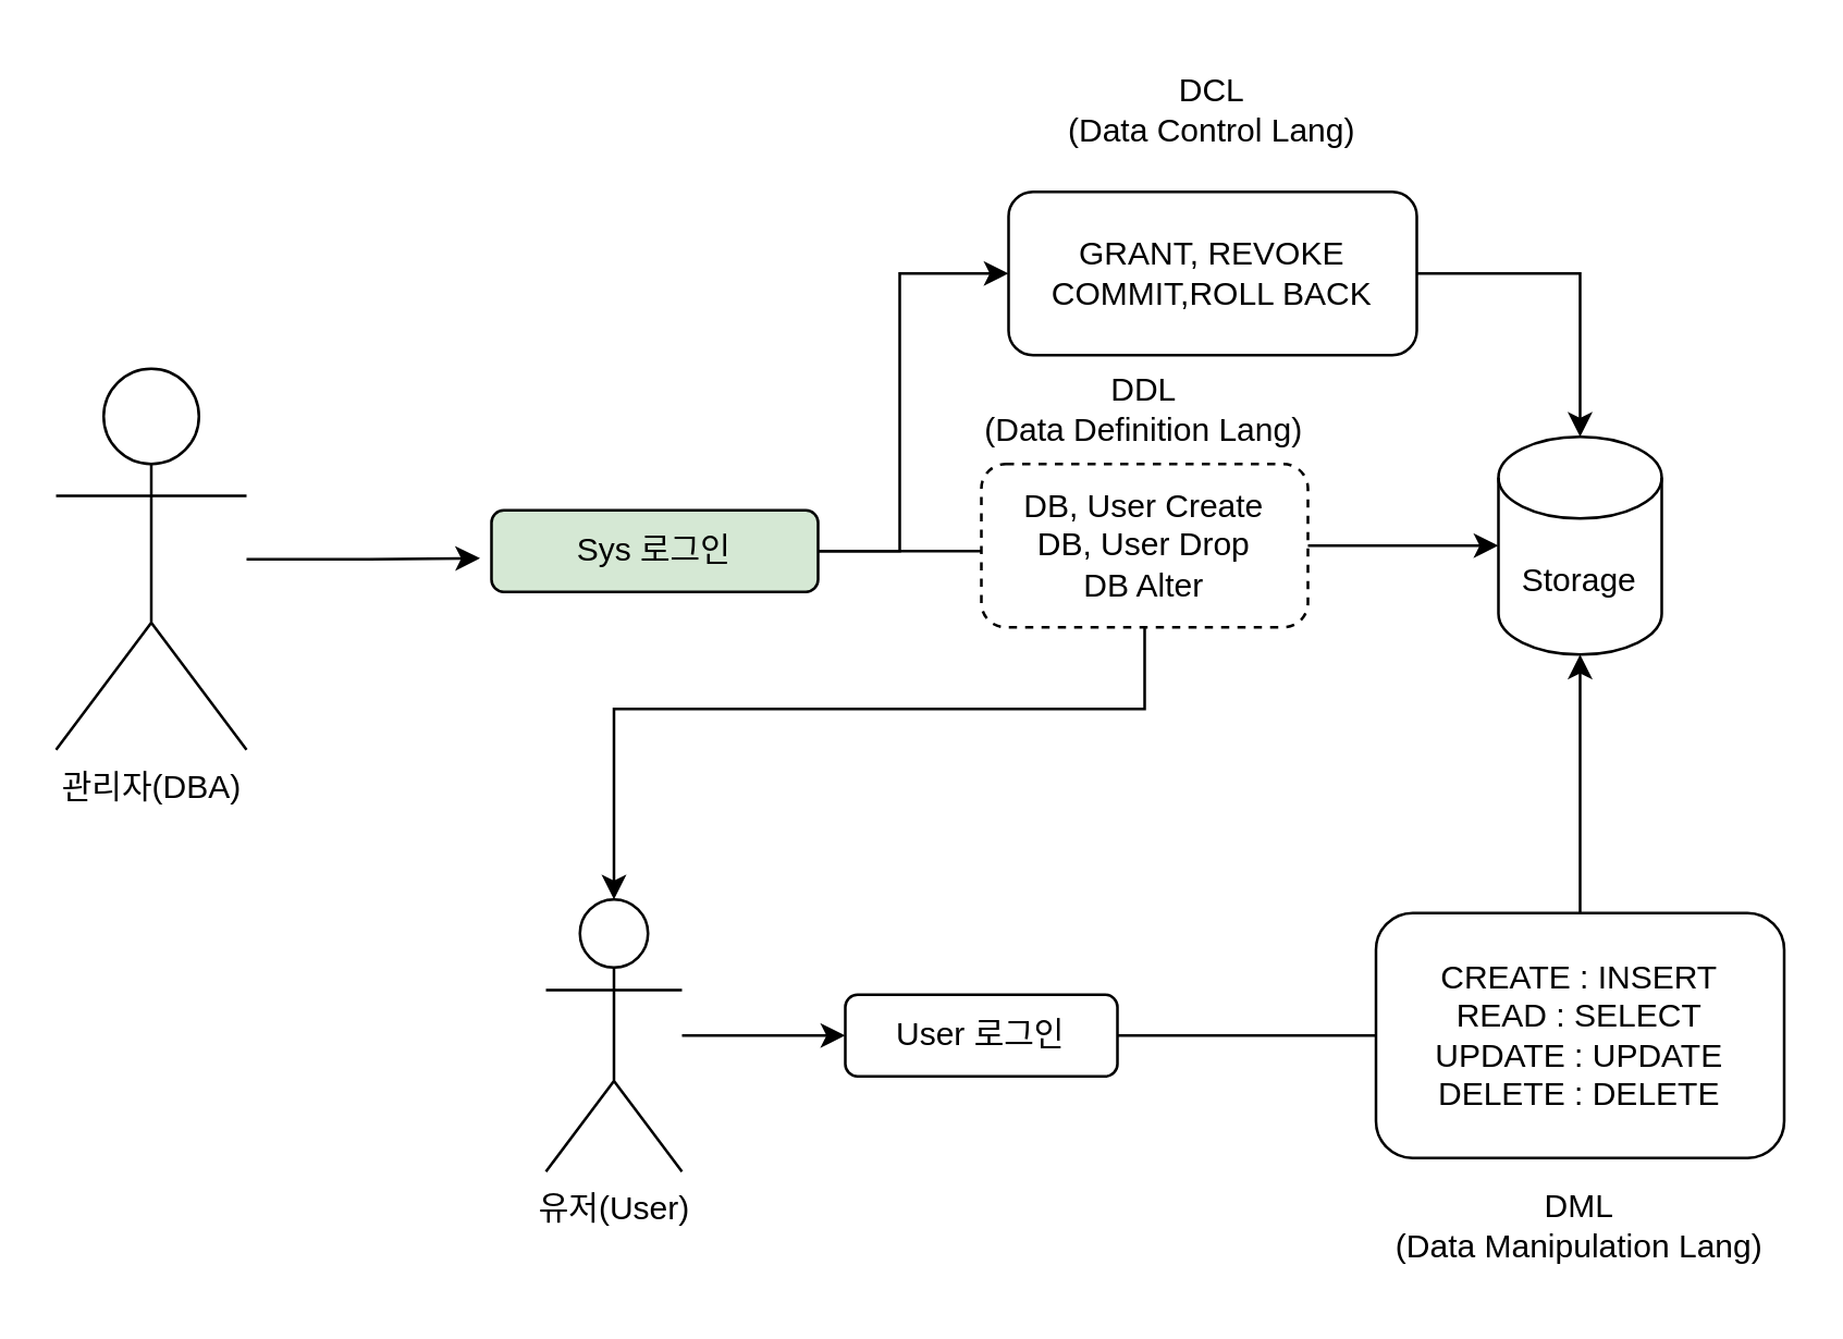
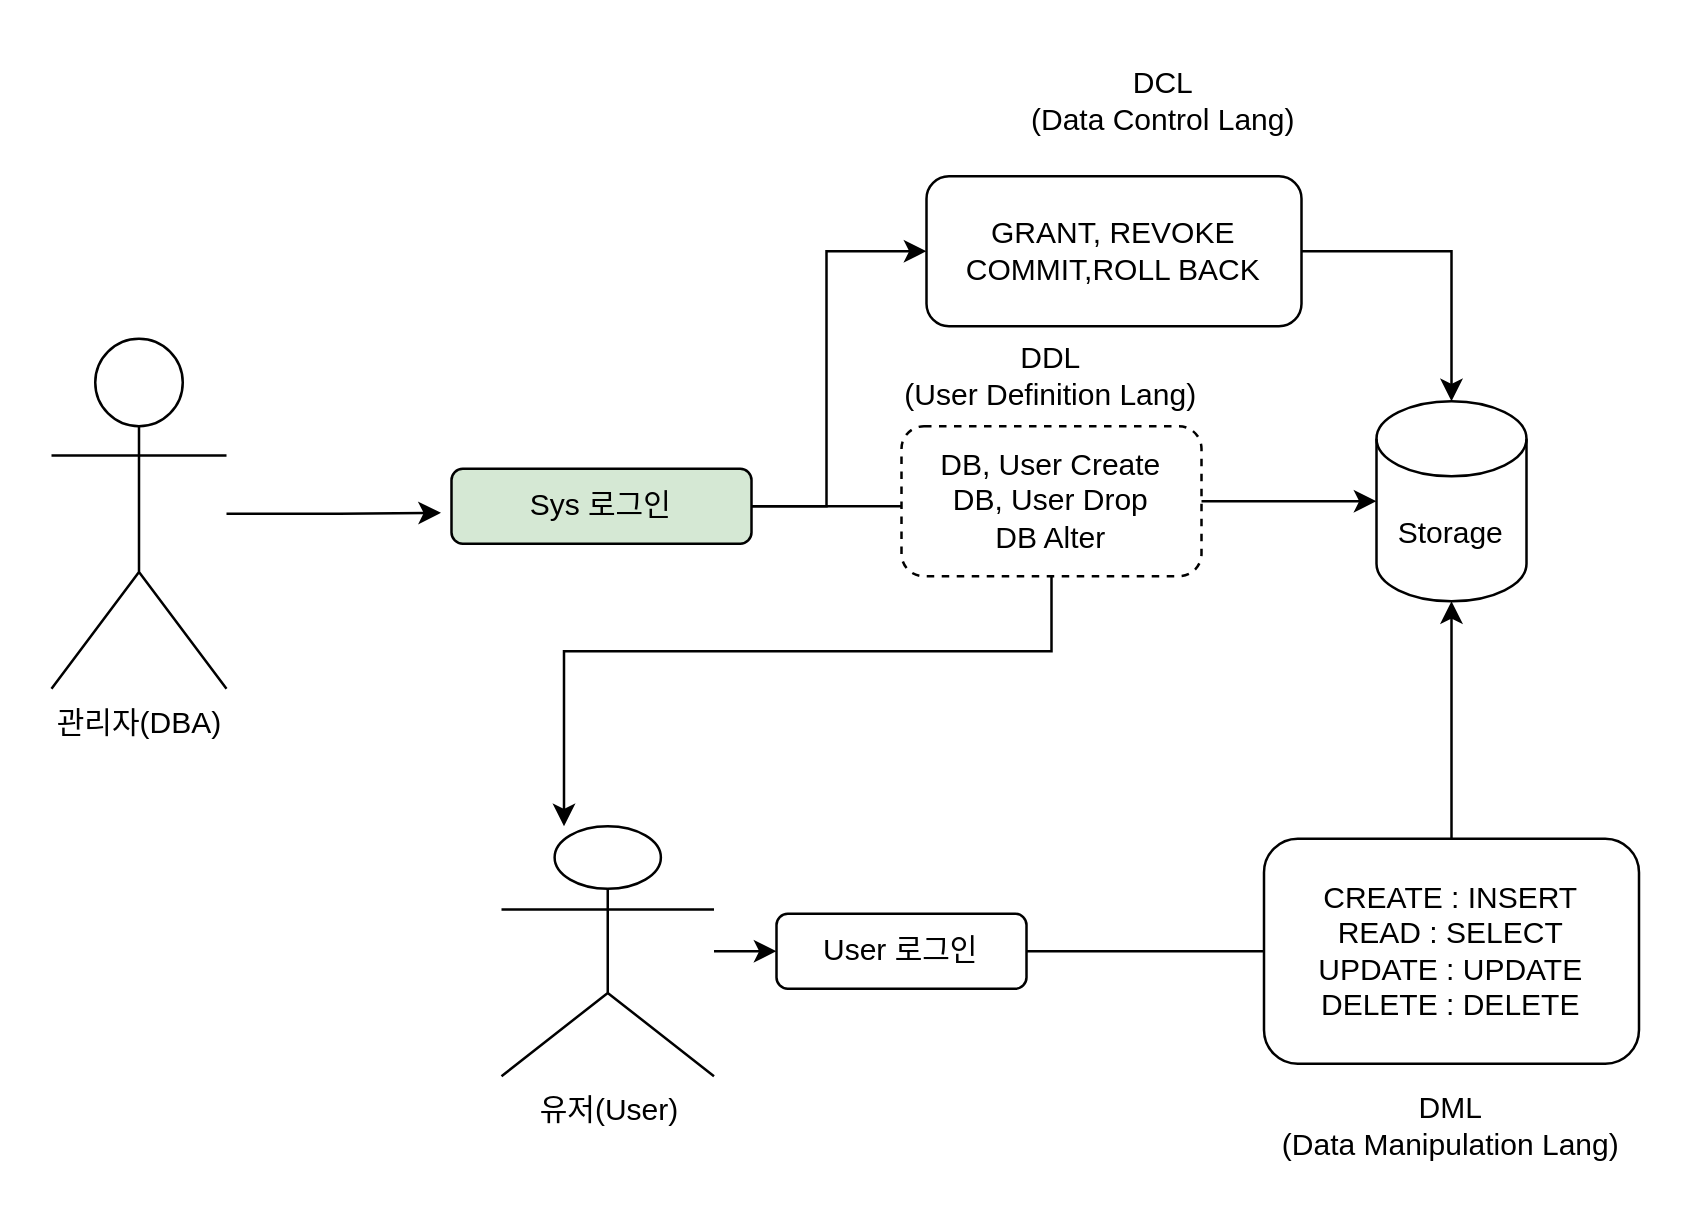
- <mxCell id="19" value="DCL&lt;br style=&quot;border-color: var(--border-color);&quot;&gt;&lt;div style=&quot;border-color: var(--border-color);&quot;&gt;(Data Control Lang)&lt;/div&gt;" style="text;html=1;strokeColor=none;fillColor=none;align=center;verticalAlign=middle;whiteSpace=wrap;rounded=0;" vertex="1" parent="1"><mxGeometry x="370" y="20" width="150" height="40" as="geometry" /></mxCell>
+ <mxCell id="19" value="DCL&lt;br style=&quot;border-color: var(--border-color);&quot;&gt;&lt;div style=&quot;border-color: var(--border-color);&quot;&gt;(Data Control Lang)&lt;/div&gt;" style="text;html=1;strokeColor=none;fillColor=none;align=center;verticalAlign=middle;whiteSpace=wrap;rounded=0;" vertex="1" parent="1"><mxGeometry x="390" y="20" width="150" height="40" as="geometry" /></mxCell>
- <mxCell id="10" value="DDL&lt;br style=&quot;border-color: var(--border-color);&quot;&gt;&lt;div style=&quot;border-color: var(--border-color);&quot;&gt;(Data Definition Lang)&lt;/div&gt;" style="text;html=1;strokeColor=none;fillColor=none;align=center;verticalAlign=middle;whiteSpace=wrap;rounded=0;" vertex="1" parent="1"><mxGeometry x="345" y="130" width="150" height="40" as="geometry" /></mxCell>
+ <mxCell id="10" value="DDL&lt;br style=&quot;border-color: var(--border-color);&quot;&gt;&lt;div style=&quot;border-color: var(--border-color);&quot;&gt;(User Definition Lang)&lt;/div&gt;" style="text;html=1;strokeColor=none;fillColor=none;align=center;verticalAlign=middle;whiteSpace=wrap;rounded=0;" vertex="1" parent="1"><mxGeometry x="345" y="130" width="150" height="40" as="geometry" /></mxCell>
- <mxCell id="12" value="유저(User)" style="shape=umlActor;verticalLabelPosition=bottom;verticalAlign=top;html=1;outlineConnect=0;" vertex="1" parent="1"><mxGeometry x="200" y="330" width="50" height="100" as="geometry" /></mxCell>
+ <mxCell id="12" value="유저(User)" style="shape=umlActor;verticalLabelPosition=bottom;verticalAlign=top;html=1;outlineConnect=0;" vertex="1" parent="1"><mxGeometry x="200" y="330" width="85" height="100" as="geometry" /></mxCell>
